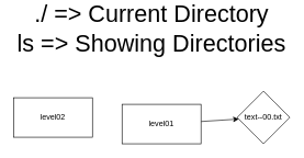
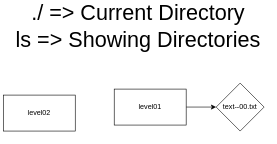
- <mxCell id="5" value="level02" style="rounded=0;whiteSpace=wrap;html=1;" vertex="1" parent="1"><mxGeometry x="20" y="140" width="120" height="60" as="geometry" /></mxCell>
+ <mxCell id="5" value="level02" style="rounded=0;whiteSpace=wrap;html=1;" vertex="1" parent="1"><mxGeometry x="5" y="150" width="120" height="60" as="geometry" /></mxCell>
- <mxCell id="3" value="level01" style="rounded=0;whiteSpace=wrap;html=1;" vertex="1" parent="1"><mxGeometry x="185" y="150" width="120" height="60" as="geometry" /></mxCell>
+ <mxCell id="3" value="level01" style="rounded=0;whiteSpace=wrap;html=1;" vertex="1" parent="1"><mxGeometry x="190" y="140" width="120" height="60" as="geometry" /></mxCell>
